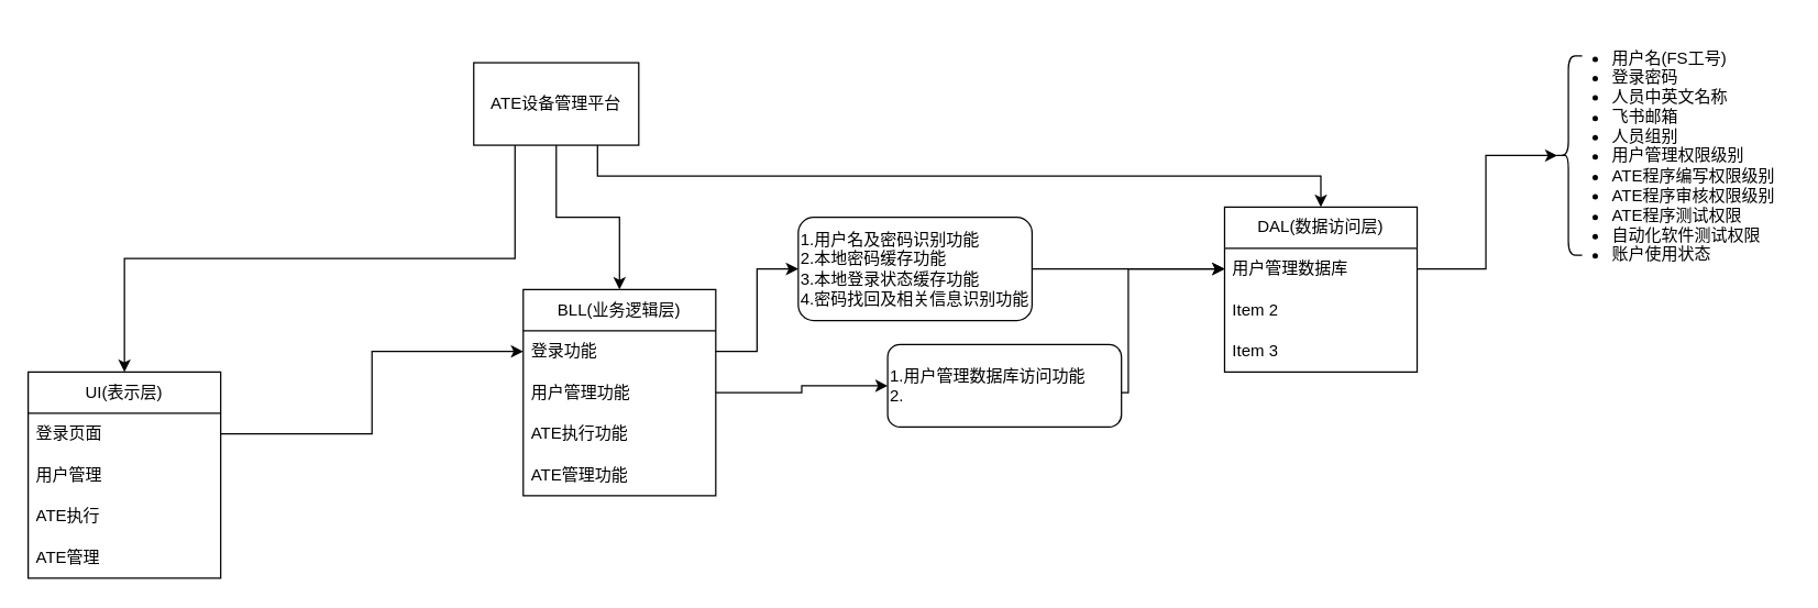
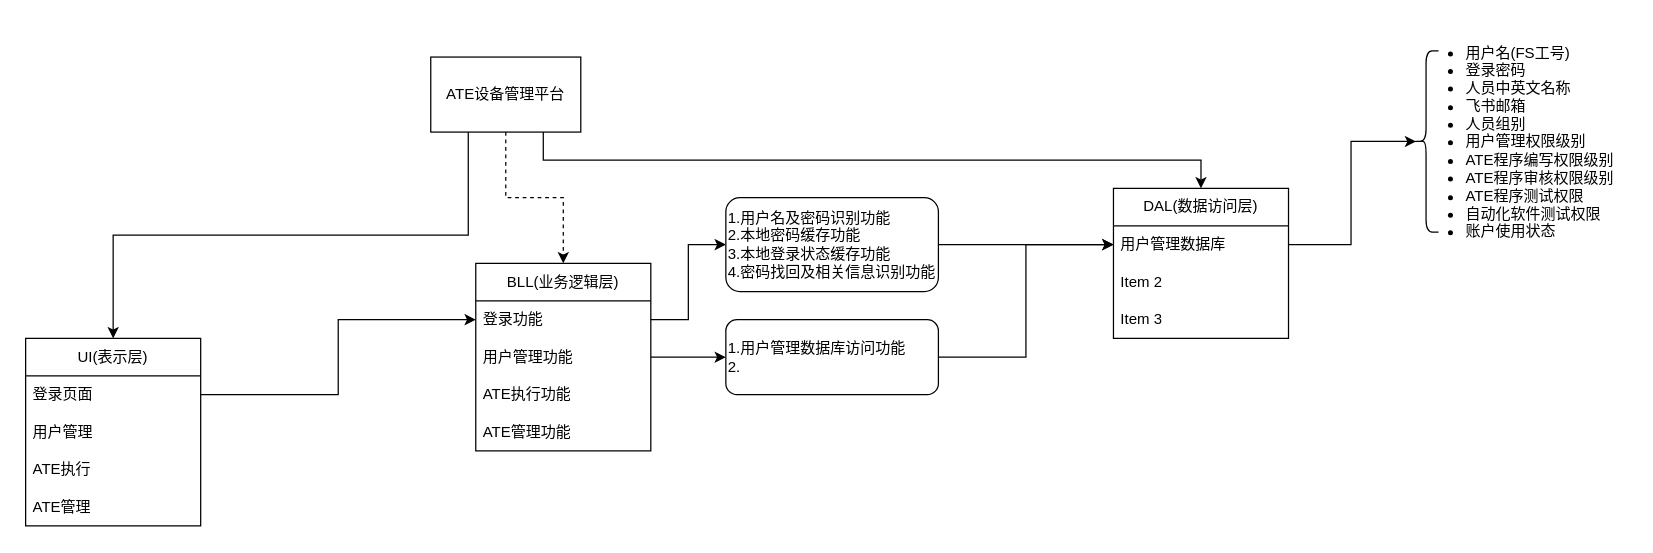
- <mxCell id="3" style="edgeStyle=orthogonalEdgeStyle;rounded=0;orthogonalLoop=1;jettySize=auto;html=1;exitX=0.5;exitY=1;exitDx=0;exitDy=0;entryX=0.5;entryY=0;entryDx=0;entryDy=0;" edge="1" parent="1" source="5" target="12"><mxGeometry relative="1" as="geometry" /></mxCell>
+ <mxCell id="3" style="edgeStyle=orthogonalEdgeStyle;rounded=0;orthogonalLoop=1;jettySize=auto;html=1;exitX=0.5;exitY=1;exitDx=0;exitDy=0;entryX=0.5;entryY=0;entryDx=0;entryDy=0;dashed=1;" edge="1" parent="1" source="5" target="12"><mxGeometry relative="1" as="geometry" /></mxCell>
- <mxCell id="29" value="1.用户管理数据库访问功能&lt;br&gt;2." style="rounded=1;whiteSpace=wrap;html=1;align=left;" vertex="1" parent="1"><mxGeometry x="645" y="250" width="170" height="60" as="geometry" /></mxCell>
+ <mxCell id="29" value="1.用户管理数据库访问功能&lt;br&gt;2." style="rounded=1;whiteSpace=wrap;html=1;align=left;" vertex="1" parent="1"><mxGeometry x="580" y="255" width="170" height="60" as="geometry" /></mxCell>
